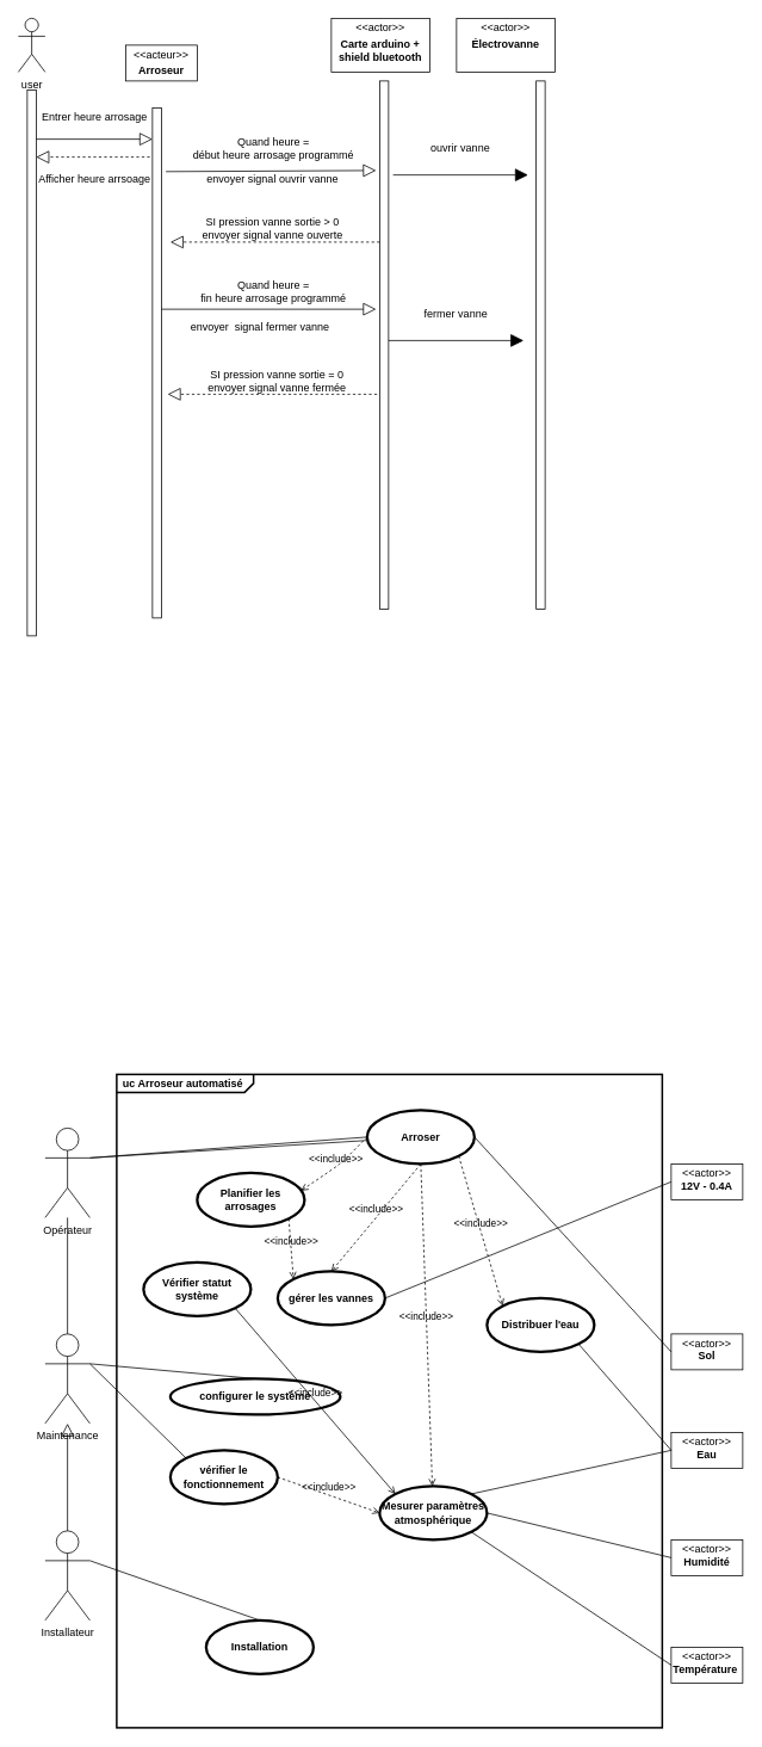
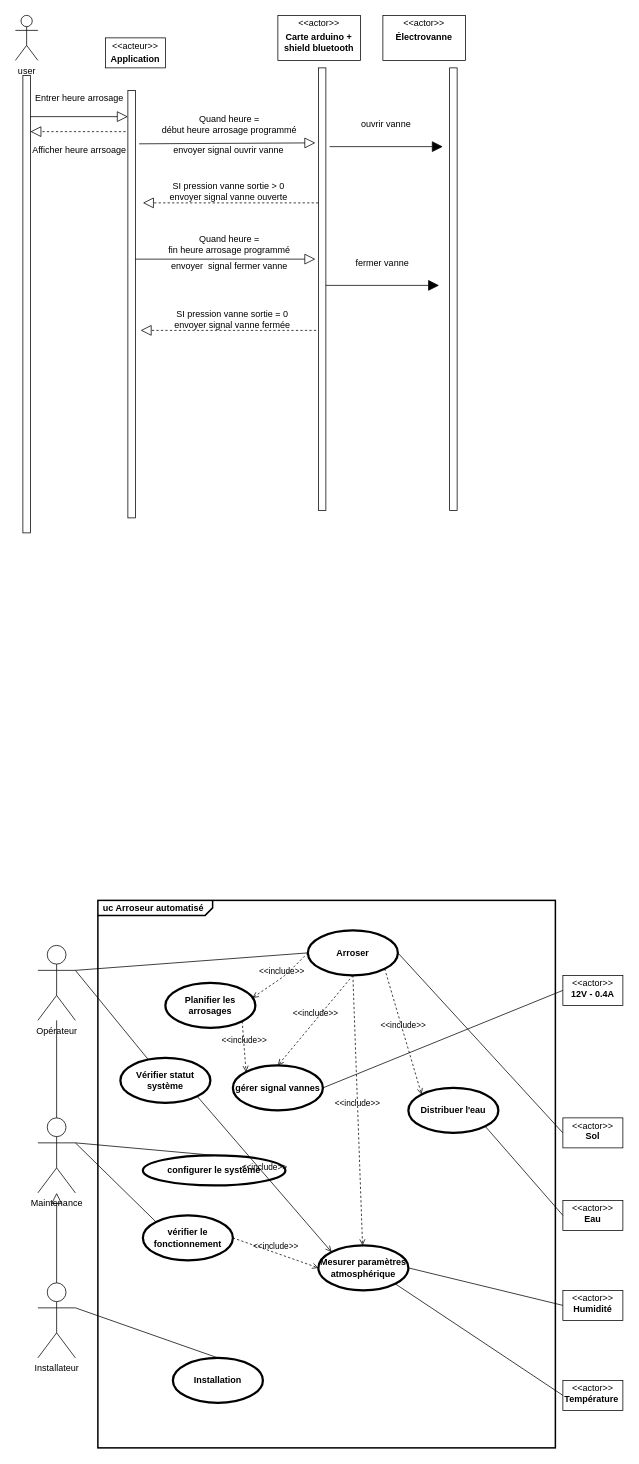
- <mxCell id="45" value="&lt;p style=&quot;margin: 0px ; margin-top: 4px ; text-align: center&quot;&gt;&lt;font style=&quot;vertical-align: inherit&quot;&gt;&lt;font style=&quot;vertical-align: inherit&quot;&gt;&lt;font style=&quot;vertical-align: inherit&quot;&gt;&lt;font style=&quot;vertical-align: inherit&quot;&gt;&amp;lt;&amp;lt;acteur&amp;gt;&amp;gt; &lt;/font&gt;&lt;/font&gt;&lt;/font&gt;&lt;/font&gt;&lt;br&gt;&lt;b&gt;&lt;font style=&quot;vertical-align: inherit&quot;&gt;&lt;/font&gt;&lt;/b&gt;&lt;/p&gt;&lt;p style=&quot;margin: 0px ; margin-top: 4px ; text-align: center&quot;&gt;&lt;b&gt;&lt;font style=&quot;vertical-align: inherit&quot;&gt;&lt;font style=&quot;vertical-align: inherit&quot;&gt;&lt;font style=&quot;vertical-align: inherit&quot;&gt;&lt;font style=&quot;vertical-align: inherit&quot;&gt;Arroseur&lt;/font&gt;&lt;/font&gt;&lt;/font&gt;&lt;/font&gt;&lt;/b&gt;&lt;/p&gt;" style="shape=rect;html=1;overflow=fill;html=1;whiteSpace=wrap;align=center;" parent="1" vertex="1"><mxGeometry x="140" y="50" width="80" height="40" as="geometry" /></mxCell>
+ <mxCell id="45" value="&lt;p style=&quot;margin: 0px ; margin-top: 4px ; text-align: center&quot;&gt;&lt;font style=&quot;vertical-align: inherit&quot;&gt;&lt;font style=&quot;vertical-align: inherit&quot;&gt;&lt;font style=&quot;vertical-align: inherit&quot;&gt;&lt;font style=&quot;vertical-align: inherit&quot;&gt;&amp;lt;&amp;lt;acteur&amp;gt;&amp;gt; &lt;/font&gt;&lt;/font&gt;&lt;/font&gt;&lt;/font&gt;&lt;br&gt;&lt;b&gt;&lt;font style=&quot;vertical-align: inherit&quot;&gt;&lt;/font&gt;&lt;/b&gt;&lt;/p&gt;&lt;p style=&quot;margin: 0px ; margin-top: 4px ; text-align: center&quot;&gt;&lt;b&gt;&lt;font style=&quot;vertical-align: inherit&quot;&gt;&lt;font style=&quot;vertical-align: inherit&quot;&gt;&lt;font style=&quot;vertical-align: inherit&quot;&gt;&lt;font style=&quot;vertical-align: inherit&quot;&gt;Application&lt;/font&gt;&lt;/font&gt;&lt;/font&gt;&lt;/font&gt;&lt;/b&gt;&lt;/p&gt;" style="shape=rect;html=1;overflow=fill;html=1;whiteSpace=wrap;align=center;" parent="1" vertex="1"><mxGeometry x="140" y="50" width="80" height="40" as="geometry" /></mxCell>
- <mxCell id="57" value="envoyer&amp;nbsp; signal fermer vanne" style="text;html=1;align=center;verticalAlign=middle;resizable=0;points=[];autosize=1;" parent="1" vertex="1"><mxGeometry x="205" y="355" width="170" height="20" as="geometry" /></mxCell>
+ <mxCell id="57" value="envoyer&amp;nbsp; signal fermer vanne" style="text;html=1;align=center;verticalAlign=middle;resizable=0;points=[];autosize=1;" parent="1" vertex="1"><mxGeometry x="220" y="345" width="170" height="20" as="geometry" /></mxCell>
- <mxCell id="32" value="" style="edgeStyle=none;html=1;endArrow=none;verticalAlign=bottom;exitX=1;exitY=0.333;exitDx=0;exitDy=0;exitPerimeter=0;" parent="1" source="5" target="19" edge="1"><mxGeometry width="160" relative="1" as="geometry"><mxPoint x="110" y="1303.333" as="sourcePoint" /><mxPoint x="230" y="1330" as="targetPoint" /></mxGeometry></mxCell>
+ <mxCell id="32" value="" style="edgeStyle=none;html=1;endArrow=none;verticalAlign=bottom;exitX=1;exitY=0.333;exitDx=0;exitDy=0;exitPerimeter=0;" parent="1" source="5" target="31" edge="1"><mxGeometry width="160" relative="1" as="geometry"><mxPoint x="110" y="1303.333" as="sourcePoint" /><mxPoint x="230" y="1330" as="targetPoint" /></mxGeometry></mxCell>
- <mxCell id="30" value="gérer les vannes" style="shape=ellipse;html=1;strokeWidth=3;fontStyle=1;whiteSpace=wrap;align=center;perimeter=ellipsePerimeter;" parent="1" vertex="1"><mxGeometry x="310" y="1420" width="120" height="60" as="geometry" /></mxCell>
+ <mxCell id="30" value="gérer signal vannes" style="shape=ellipse;html=1;strokeWidth=3;fontStyle=1;whiteSpace=wrap;align=center;perimeter=ellipsePerimeter;" parent="1" vertex="1"><mxGeometry x="310" y="1420" width="120" height="60" as="geometry" /></mxCell>
- <mxCell id="16" value="" style="edgeStyle=none;html=1;endArrow=none;verticalAlign=bottom;exitX=0;exitY=0.5;exitDx=0;exitDy=0;entryX=1;entryY=0;entryDx=0;entryDy=0;" parent="1" source="7" target="14" edge="1"><mxGeometry width="160" relative="1" as="geometry"><mxPoint x="410" y="1620" as="sourcePoint" /><mxPoint x="544" y="1582" as="targetPoint" /></mxGeometry></mxCell>
